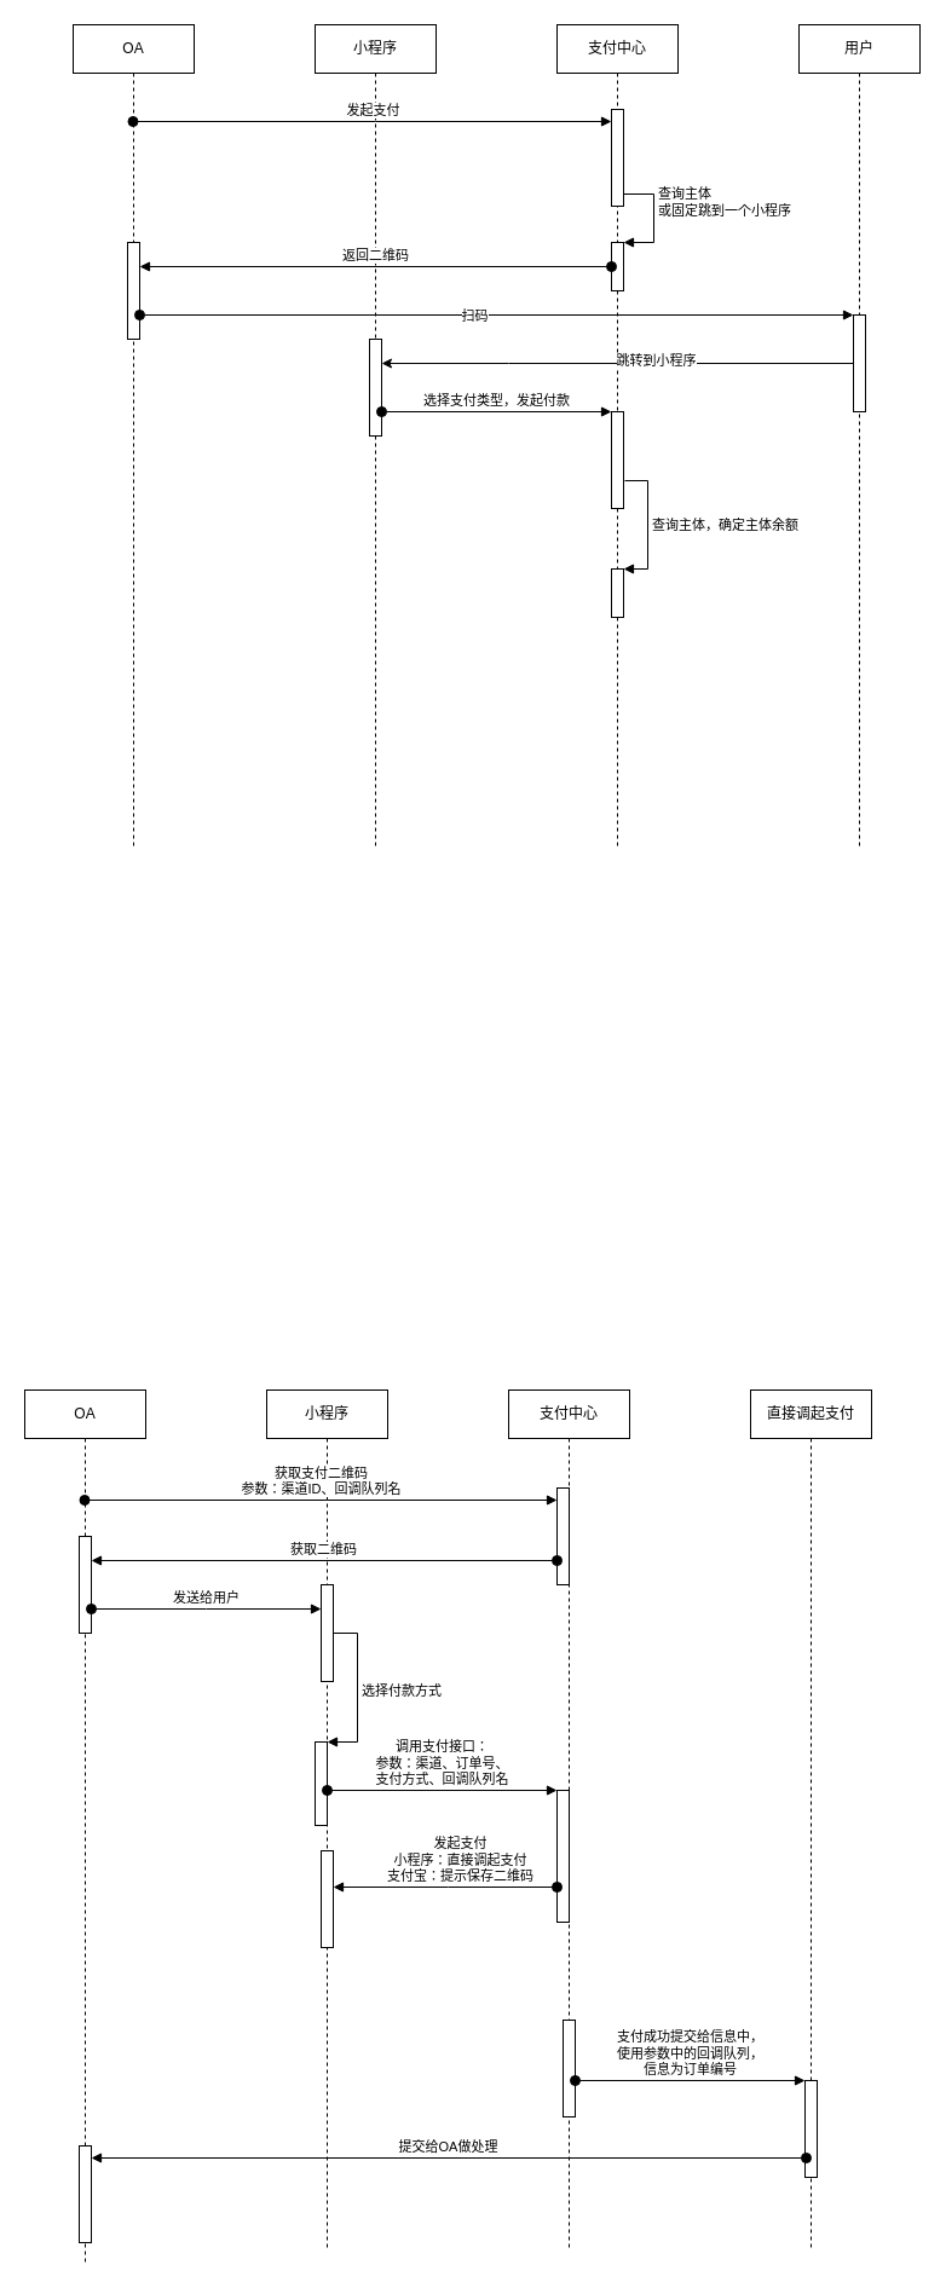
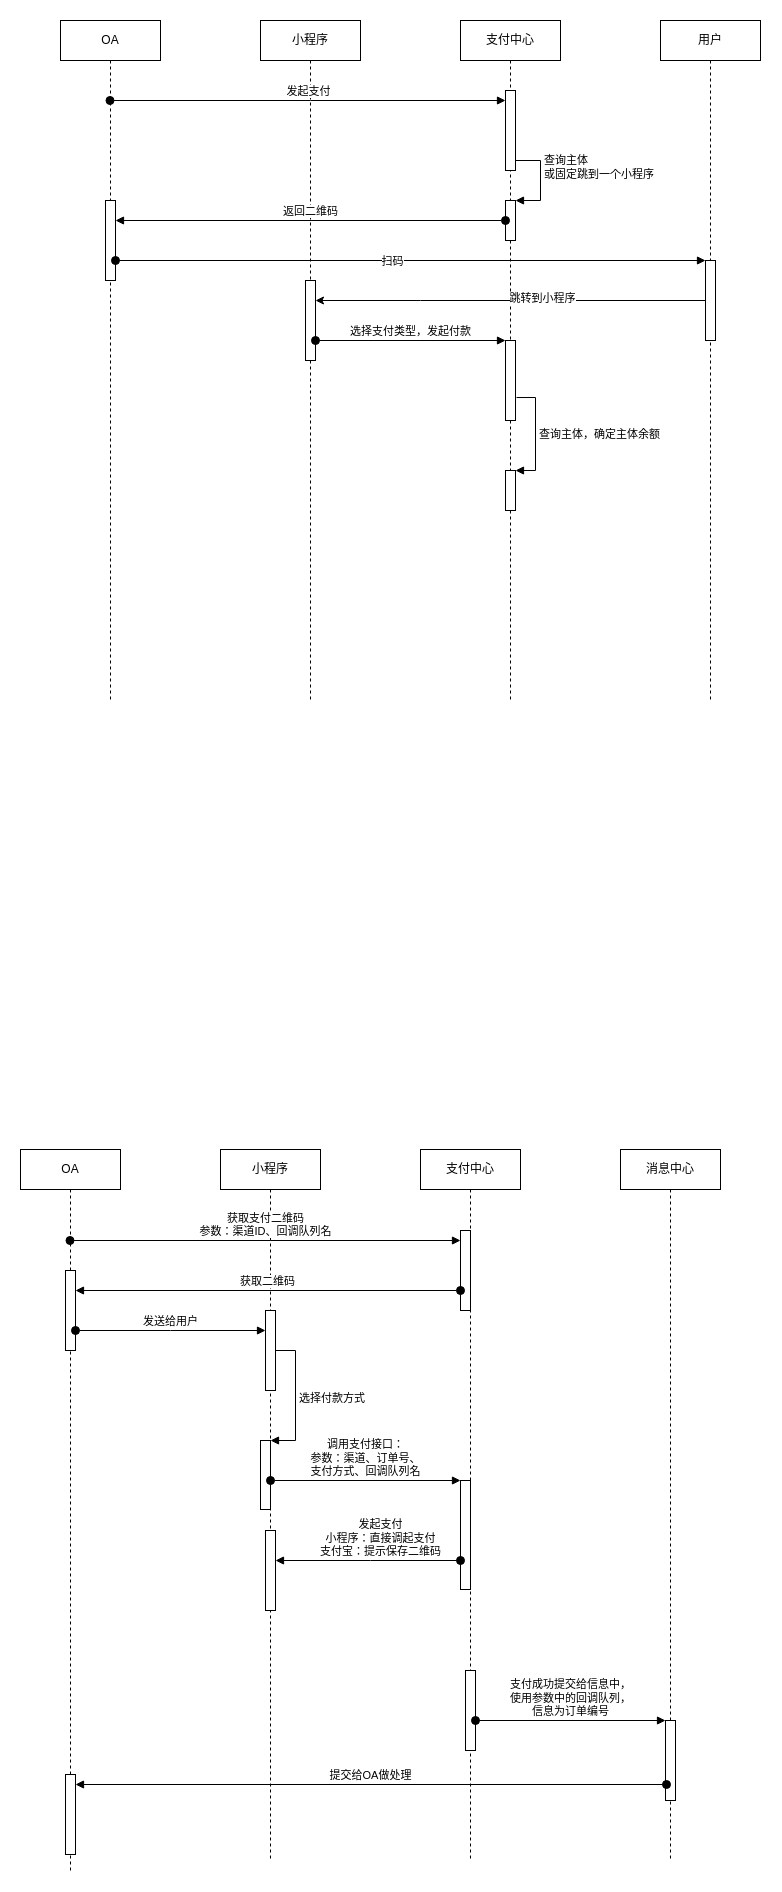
- <mxCell id="34" value="直接调起支付" style="shape=umlLifeline;perimeter=lifelinePerimeter;whiteSpace=wrap;html=1;container=1;collapsible=0;recursiveResize=0;outlineConnect=0;" vertex="1" parent="1"><mxGeometry x="620" y="1149" width="100" height="711" as="geometry" /></mxCell>
+ <mxCell id="34" value="消息中心" style="shape=umlLifeline;perimeter=lifelinePerimeter;whiteSpace=wrap;html=1;container=1;collapsible=0;recursiveResize=0;outlineConnect=0;" vertex="1" parent="1"><mxGeometry x="620" y="1149" width="100" height="711" as="geometry" /></mxCell>
